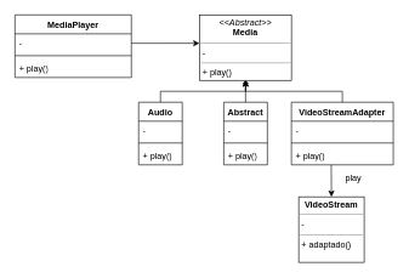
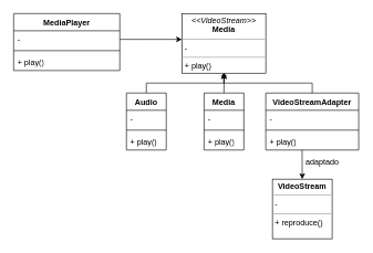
- <mxCell id="14" value="&lt;p style=&quot;margin:0px;margin-top:4px;text-align:center;&quot;&gt;&lt;i&gt;&amp;lt;&amp;lt;Abstract&amp;gt;&amp;gt;&lt;/i&gt;&lt;br&gt;&lt;b&gt;Media&lt;/b&gt;&lt;/p&gt;&lt;hr size=&quot;1&quot;&gt;&lt;p style=&quot;margin:0px;margin-left:4px;&quot;&gt;-&lt;/p&gt;&lt;hr size=&quot;1&quot;&gt;&lt;p style=&quot;margin:0px;margin-left:4px;&quot;&gt;+ play()&lt;br&gt;&lt;/p&gt;" style="verticalAlign=top;align=left;overflow=fill;fontSize=12;fontFamily=Helvetica;html=1;whiteSpace=wrap;" vertex="1" parent="1"><mxGeometry x="274" y="20" width="126" height="90" as="geometry" /></mxCell>
+ <mxCell id="14" value="&lt;p style=&quot;margin:0px;margin-top:4px;text-align:center;&quot;&gt;&lt;i&gt;&amp;lt;&amp;lt;VideoStream&amp;gt;&amp;gt;&lt;/i&gt;&lt;br&gt;&lt;b&gt;Media&lt;/b&gt;&lt;/p&gt;&lt;hr size=&quot;1&quot;&gt;&lt;p style=&quot;margin:0px;margin-left:4px;&quot;&gt;-&lt;/p&gt;&lt;hr size=&quot;1&quot;&gt;&lt;p style=&quot;margin:0px;margin-left:4px;&quot;&gt;+ play()&lt;br&gt;&lt;/p&gt;" style="verticalAlign=top;align=left;overflow=fill;fontSize=12;fontFamily=Helvetica;html=1;whiteSpace=wrap;" vertex="1" parent="1"><mxGeometry x="274" y="20" width="126" height="90" as="geometry" /></mxCell>
- <mxCell id="10" value="Abstract" style="swimlane;fontStyle=1;align=center;verticalAlign=top;childLayout=stackLayout;horizontal=1;startSize=26;horizontalStack=0;resizeParent=1;resizeParentMax=0;resizeLast=0;collapsible=1;marginBottom=0;whiteSpace=wrap;html=1;" vertex="1" parent="1"><mxGeometry x="307" y="140" width="60" height="86" as="geometry" /></mxCell>
+ <mxCell id="10" value="Media" style="swimlane;fontStyle=1;align=center;verticalAlign=top;childLayout=stackLayout;horizontal=1;startSize=26;horizontalStack=0;resizeParent=1;resizeParentMax=0;resizeLast=0;collapsible=1;marginBottom=0;whiteSpace=wrap;html=1;" vertex="1" parent="1"><mxGeometry x="307" y="140" width="60" height="86" as="geometry" /></mxCell>
- <mxCell id="24" value="play" style="text;html=1;align=center;verticalAlign=middle;resizable=0;points=[];autosize=1;strokeColor=none;fillColor=none;" vertex="1" parent="1"><mxGeometry x="450" y="230" width="70" height="30" as="geometry" /></mxCell>
+ <mxCell id="24" value="adaptado" style="text;html=1;align=center;verticalAlign=middle;resizable=0;points=[];autosize=1;strokeColor=none;fillColor=none;" vertex="1" parent="1"><mxGeometry x="450" y="230" width="70" height="30" as="geometry" /></mxCell>
- <mxCell id="15" value="&lt;p style=&quot;margin:0px;margin-top:4px;text-align:center;&quot;&gt;&lt;b&gt;VideoStream&lt;/b&gt;&lt;/p&gt;&lt;hr size=&quot;1&quot;&gt;&lt;p style=&quot;margin:0px;margin-left:4px;&quot;&gt;-&lt;/p&gt;&lt;hr size=&quot;1&quot;&gt;&lt;p style=&quot;margin:0px;margin-left:4px;&quot;&gt;+ adaptado()&lt;/p&gt;" style="verticalAlign=top;align=left;overflow=fill;fontSize=12;fontFamily=Helvetica;html=1;whiteSpace=wrap;" vertex="1" parent="1"><mxGeometry x="410" y="270" width="90" height="90" as="geometry" /></mxCell>
+ <mxCell id="15" value="&lt;p style=&quot;margin:0px;margin-top:4px;text-align:center;&quot;&gt;&lt;b&gt;VideoStream&lt;/b&gt;&lt;/p&gt;&lt;hr size=&quot;1&quot;&gt;&lt;p style=&quot;margin:0px;margin-left:4px;&quot;&gt;-&lt;/p&gt;&lt;hr size=&quot;1&quot;&gt;&lt;p style=&quot;margin:0px;margin-left:4px;&quot;&gt;+ reproduce()&lt;/p&gt;" style="verticalAlign=top;align=left;overflow=fill;fontSize=12;fontFamily=Helvetica;html=1;whiteSpace=wrap;" vertex="1" parent="1"><mxGeometry x="410" y="270" width="90" height="90" as="geometry" /></mxCell>
